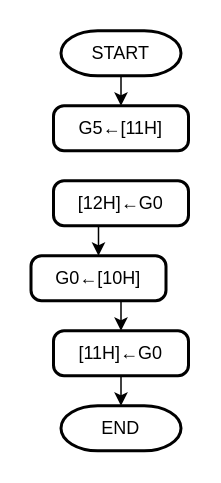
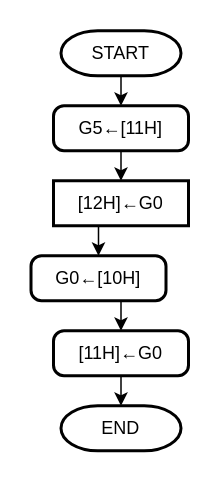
+ <mxCell id="4" style="edgeStyle=orthogonalEdgeStyle;rounded=0;orthogonalLoop=1;jettySize=auto;html=1;exitX=0.5;exitY=1;exitDx=0;exitDy=0;entryX=0.5;entryY=0;entryDx=0;entryDy=0;" parent="1" source="5" target="7" edge="1"><mxGeometry relative="1" as="geometry" /></mxCell>
- <mxCell id="7" value="[12H]←G0" style="rounded=1;whiteSpace=wrap;html=1;absoluteArcSize=1;arcSize=14;strokeWidth=2;" parent="1" vertex="1"><mxGeometry x="35" y="120" width="90" height="30" as="geometry" /></mxCell>
+ <mxCell id="7" value="[12H]←G0" style="whiteSpace=wrap;html=1;absoluteArcSize=1;arcSize=14;strokeWidth=2;rounded=0;" parent="1" vertex="1"><mxGeometry x="35" y="120" width="90" height="30" as="geometry" /></mxCell>
